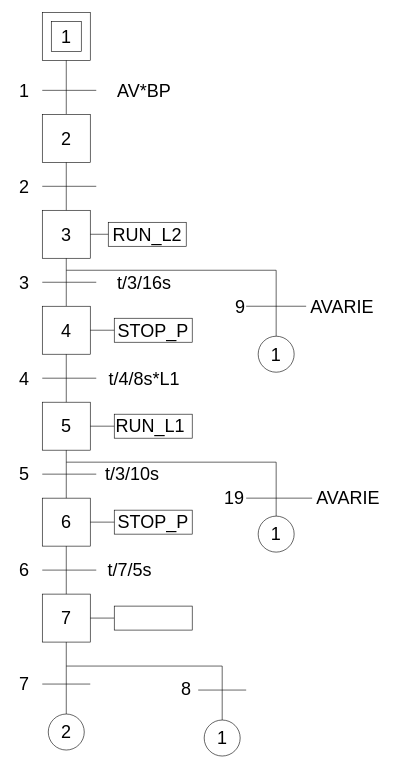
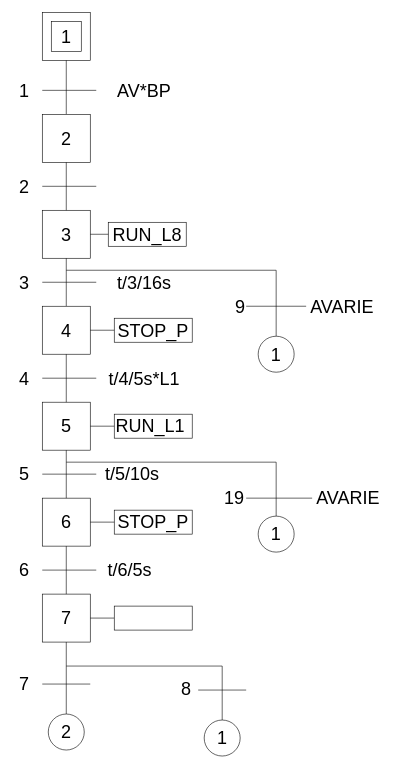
- <mxCell id="78" style="text;html=1;strokeColor=none;fillColor=none;align=center;verticalAlign=middle;whiteSpace=wrap;rounded=0;fontSize=30;" value="RUN_L2" parent="1" vertex="1"><mxGeometry width="90" as="geometry" height="20" x="200" y="380" /></mxCell>
+ <mxCell id="78" style="text;html=1;strokeColor=none;fillColor=none;align=center;verticalAlign=middle;whiteSpace=wrap;rounded=0;fontSize=30;" value="RUN_L8" parent="1" vertex="1"><mxGeometry width="90" as="geometry" height="20" x="200" y="380" /></mxCell>
- <mxCell id="55" style="text;html=1;strokeColor=none;fillColor=none;align=center;verticalAlign=middle;whiteSpace=wrap;rounded=0;fontSize=30;" value="t/4/8s*L1" parent="1" vertex="1"><mxGeometry width="140" as="geometry" height="20" x="170" y="620" /></mxCell>
+ <mxCell id="55" style="text;html=1;strokeColor=none;fillColor=none;align=center;verticalAlign=middle;whiteSpace=wrap;rounded=0;fontSize=30;" value="t/4/5s*L1" parent="1" vertex="1"><mxGeometry width="140" as="geometry" height="20" x="170" y="620" /></mxCell>
- <mxCell id="56" style="text;html=1;strokeColor=none;fillColor=none;align=center;verticalAlign=middle;whiteSpace=wrap;rounded=0;fontSize=30;" value="t/3/10s" parent="1" vertex="1"><mxGeometry width="150" as="geometry" height="20" x="145" y="780" /></mxCell>
+ <mxCell id="56" style="text;html=1;strokeColor=none;fillColor=none;align=center;verticalAlign=middle;whiteSpace=wrap;rounded=0;fontSize=30;" value="t/5/10s" parent="1" vertex="1"><mxGeometry width="150" as="geometry" height="20" x="145" y="780" /></mxCell>
- <mxCell id="57" style="text;html=1;strokeColor=none;fillColor=none;align=center;verticalAlign=middle;whiteSpace=wrap;rounded=0;fontSize=30;" value="t/7/5s" parent="1" vertex="1"><mxGeometry width="160" as="geometry" height="20" x="136" y="940" /></mxCell>
+ <mxCell id="57" style="text;html=1;strokeColor=none;fillColor=none;align=center;verticalAlign=middle;whiteSpace=wrap;rounded=0;fontSize=30;" value="t/6/5s" parent="1" vertex="1"><mxGeometry width="160" as="geometry" height="20" x="136" y="940" /></mxCell>
